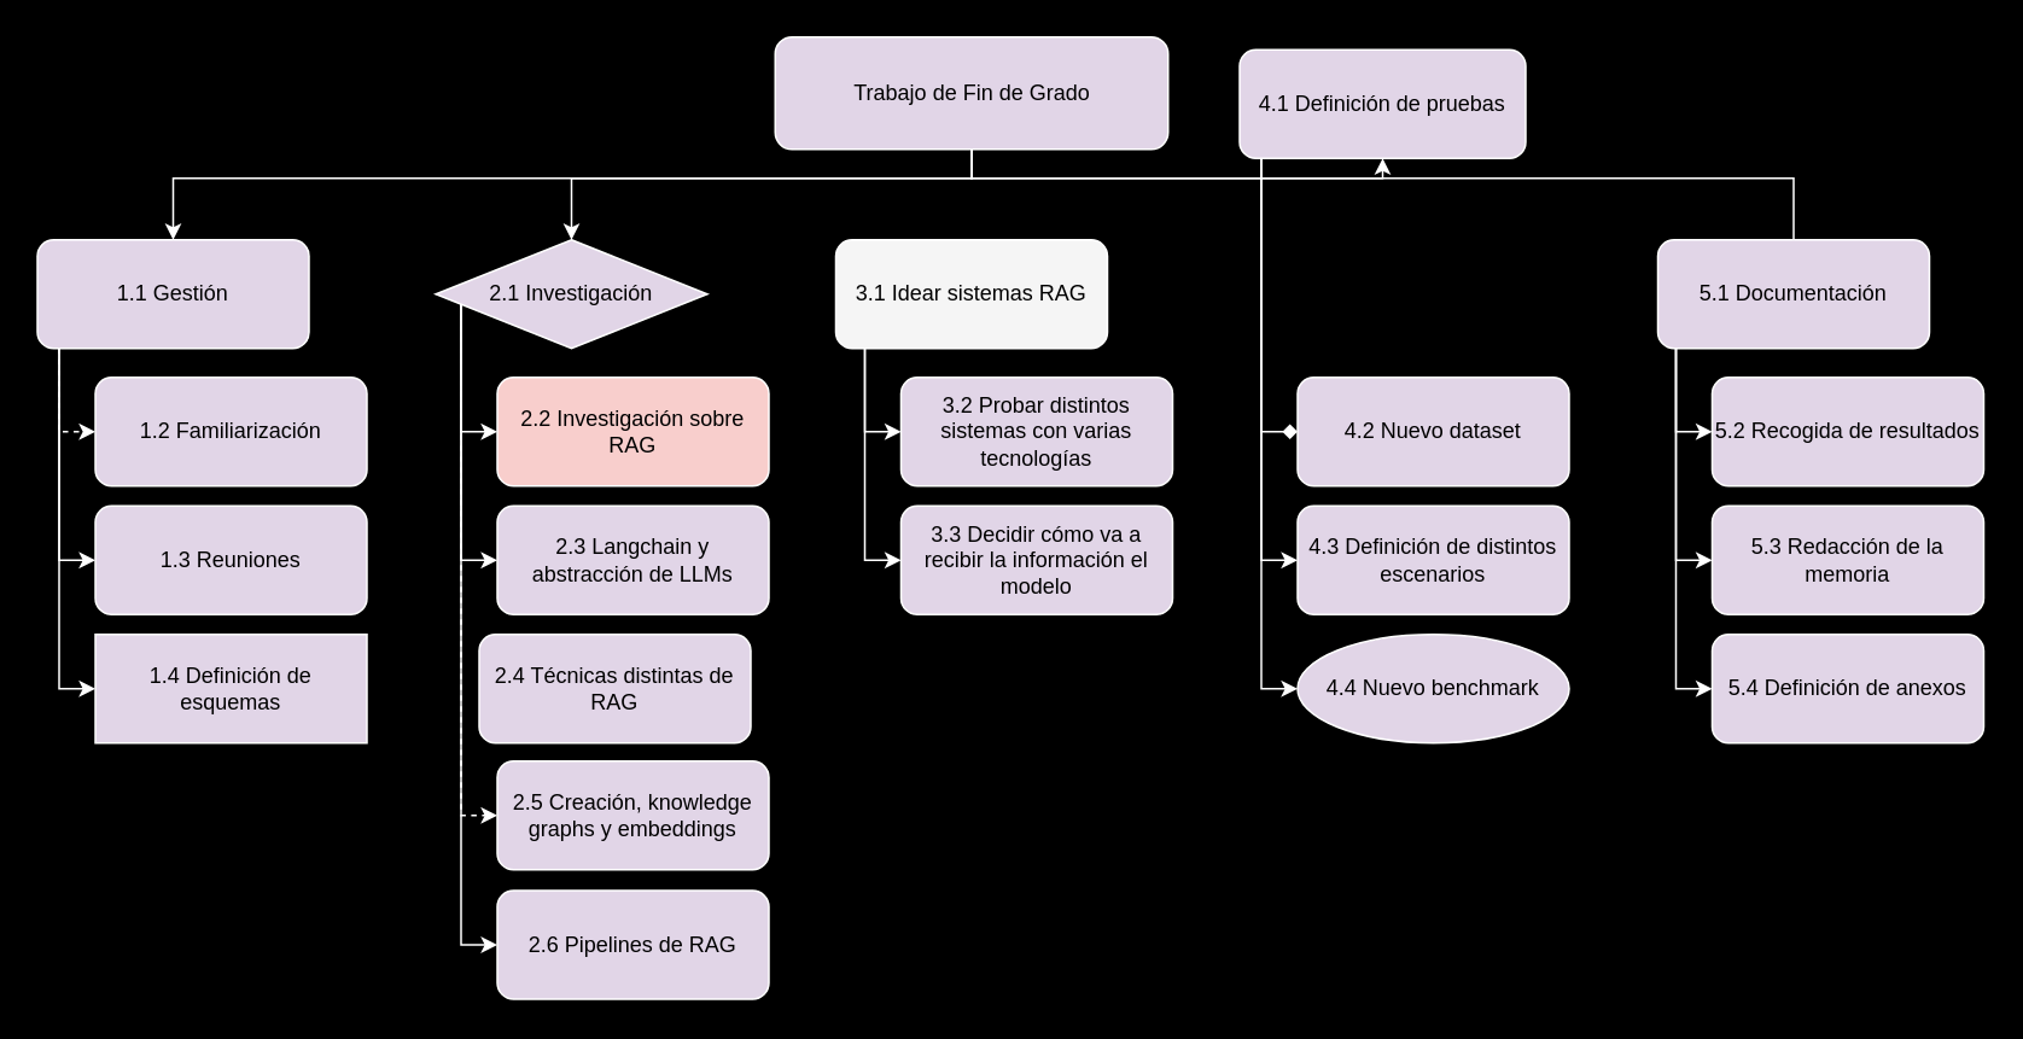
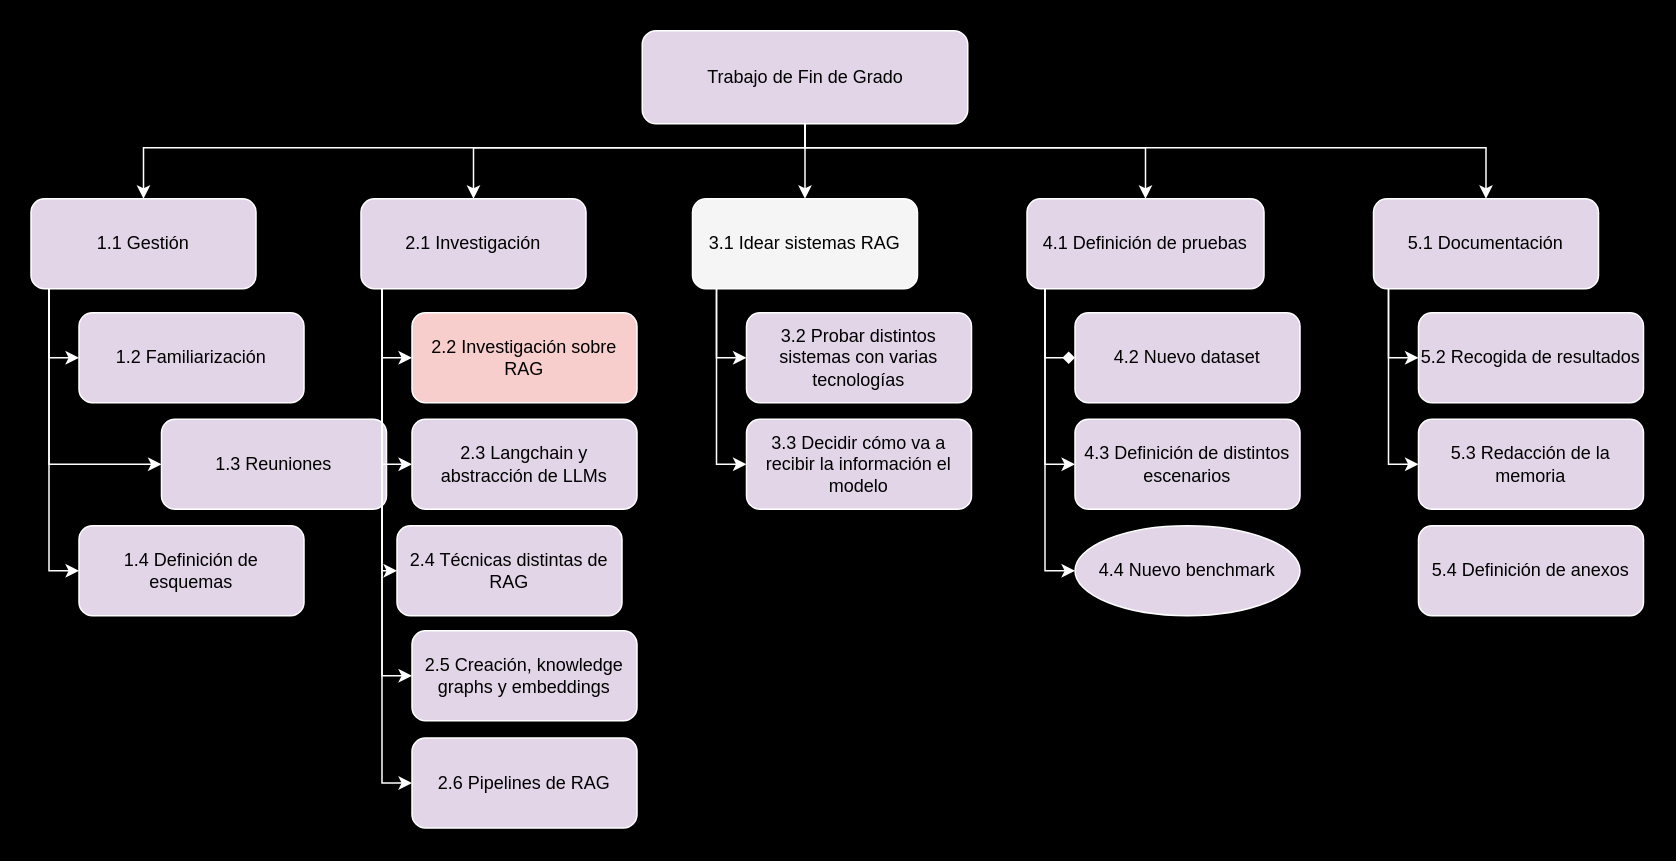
- <mxCell id="34" value="4.1 Definición de pruebas" style="rounded=1;whiteSpace=wrap;html=1;fillColor=#e1d5e7;strokeColor=#FFFFFF;" parent="1" vertex="1"><mxGeometry x="684" y="27" width="158" height="60" as="geometry" /></mxCell>
+ <mxCell id="34" value="4.1 Definición de pruebas" style="rounded=1;whiteSpace=wrap;html=1;fillColor=#e1d5e7;strokeColor=#FFFFFF;" parent="1" vertex="1"><mxGeometry x="684" y="132" width="158" height="60" as="geometry" /></mxCell>
+ <mxCell id="4" style="edgeStyle=orthogonalEdgeStyle;rounded=0;orthogonalLoop=1;jettySize=auto;html=1;entryX=0.5;entryY=0;entryDx=0;entryDy=0;fillColor=#e1d5e7;strokeColor=#FFFFFF;" parent="1" source="7" target="28" edge="1"><mxGeometry relative="1" as="geometry" /></mxCell>
- <mxCell id="6" style="edgeStyle=orthogonalEdgeStyle;rounded=0;orthogonalLoop=1;jettySize=auto;html=1;fillColor=#e1d5e7;strokeColor=#FFFFFF;endArrow=none;" parent="1" source="7" target="41" edge="1"><mxGeometry relative="1" as="geometry"><Array as="points"><mxPoint x="536" y="98" /><mxPoint x="990" y="98" /></Array></mxGeometry></mxCell>
+ <mxCell id="6" style="edgeStyle=orthogonalEdgeStyle;rounded=0;orthogonalLoop=1;jettySize=auto;html=1;fillColor=#e1d5e7;strokeColor=#FFFFFF;" parent="1" source="7" target="41" edge="1"><mxGeometry relative="1" as="geometry"><Array as="points"><mxPoint x="536" y="98" /><mxPoint x="990" y="98" /></Array></mxGeometry></mxCell>
- <mxCell id="20" value="2.1 Investigación" style="rhombus;whiteSpace=wrap;html=1;fillColor=#e1d5e7;strokeColor=#FFFFFF;" parent="1" vertex="1"><mxGeometry x="240" y="132" width="150" height="60" as="geometry" /></mxCell>
+ <mxCell id="20" value="2.1 Investigación" style="rounded=1;whiteSpace=wrap;html=1;fillColor=#e1d5e7;strokeColor=#FFFFFF;" parent="1" vertex="1"><mxGeometry x="240" y="132" width="150" height="60" as="geometry" /></mxCell>
- <mxCell id="8" style="edgeStyle=orthogonalEdgeStyle;rounded=0;orthogonalLoop=1;jettySize=auto;html=1;entryX=0;entryY=0.5;entryDx=0;entryDy=0;fillColor=#e1d5e7;strokeColor=#FFFFFF;dashed=1;" parent="1" source="11" target="12" edge="1"><mxGeometry relative="1" as="geometry"><Array as="points"><mxPoint x="32" y="238" /></Array></mxGeometry></mxCell>
+ <mxCell id="8" style="edgeStyle=orthogonalEdgeStyle;rounded=0;orthogonalLoop=1;jettySize=auto;html=1;entryX=0;entryY=0.5;entryDx=0;entryDy=0;fillColor=#e1d5e7;strokeColor=#FFFFFF;" parent="1" source="11" target="12" edge="1"><mxGeometry relative="1" as="geometry"><Array as="points"><mxPoint x="32" y="238" /></Array></mxGeometry></mxCell>
- <mxCell id="13" value="1.3 Reuniones" style="rounded=1;whiteSpace=wrap;html=1;fillColor=#e1d5e7;strokeColor=#FFFFFF;" parent="1" vertex="1"><mxGeometry x="52" y="279" width="150" height="60" as="geometry" /></mxCell>
+ <mxCell id="13" value="1.3 Reuniones" style="rounded=1;whiteSpace=wrap;html=1;fillColor=#e1d5e7;strokeColor=#FFFFFF;" parent="1" vertex="1"><mxGeometry x="107" y="279" width="150" height="60" as="geometry" /></mxCell>
- <mxCell id="40" style="edgeStyle=orthogonalEdgeStyle;rounded=0;orthogonalLoop=1;jettySize=auto;html=1;entryX=0;entryY=0.5;entryDx=0;entryDy=0;fillColor=#e1d5e7;strokeColor=#FFFFFF;" parent="1" source="41" target="44" edge="1"><mxGeometry relative="1" as="geometry"><Array as="points"><mxPoint x="925" y="380" /></Array></mxGeometry></mxCell>
- <mxCell id="14" value="1.4 Definición de esquemas" style="whiteSpace=wrap;html=1;fillColor=#e1d5e7;strokeColor=#FFFFFF;rounded=0;" parent="1" vertex="1"><mxGeometry x="52" y="350" width="150" height="60" as="geometry" /></mxCell>
+ <mxCell id="14" value="1.4 Definición de esquemas" style="rounded=1;whiteSpace=wrap;html=1;fillColor=#e1d5e7;strokeColor=#FFFFFF;" parent="1" vertex="1"><mxGeometry x="52" y="350" width="150" height="60" as="geometry" /></mxCell>
+ <mxCell id="17" style="edgeStyle=orthogonalEdgeStyle;rounded=0;orthogonalLoop=1;jettySize=auto;html=1;entryX=0;entryY=0.5;entryDx=0;entryDy=0;fillColor=#e1d5e7;strokeColor=#FFFFFF;" parent="1" source="20" target="23" edge="1"><mxGeometry relative="1" as="geometry"><Array as="points"><mxPoint x="254" y="380" /></Array></mxGeometry></mxCell>
- <mxCell id="18" style="edgeStyle=orthogonalEdgeStyle;rounded=0;orthogonalLoop=1;jettySize=auto;html=1;entryX=0;entryY=0.5;entryDx=0;entryDy=0;fillColor=#e1d5e7;strokeColor=#FFFFFF;dashed=1;" parent="1" source="20" target="24" edge="1"><mxGeometry relative="1" as="geometry"><Array as="points"><mxPoint x="254" y="450" /></Array></mxGeometry></mxCell>
+ <mxCell id="18" style="edgeStyle=orthogonalEdgeStyle;rounded=0;orthogonalLoop=1;jettySize=auto;html=1;entryX=0;entryY=0.5;entryDx=0;entryDy=0;fillColor=#e1d5e7;strokeColor=#FFFFFF;" parent="1" source="20" target="24" edge="1"><mxGeometry relative="1" as="geometry"><Array as="points"><mxPoint x="254" y="450" /></Array></mxGeometry></mxCell>
